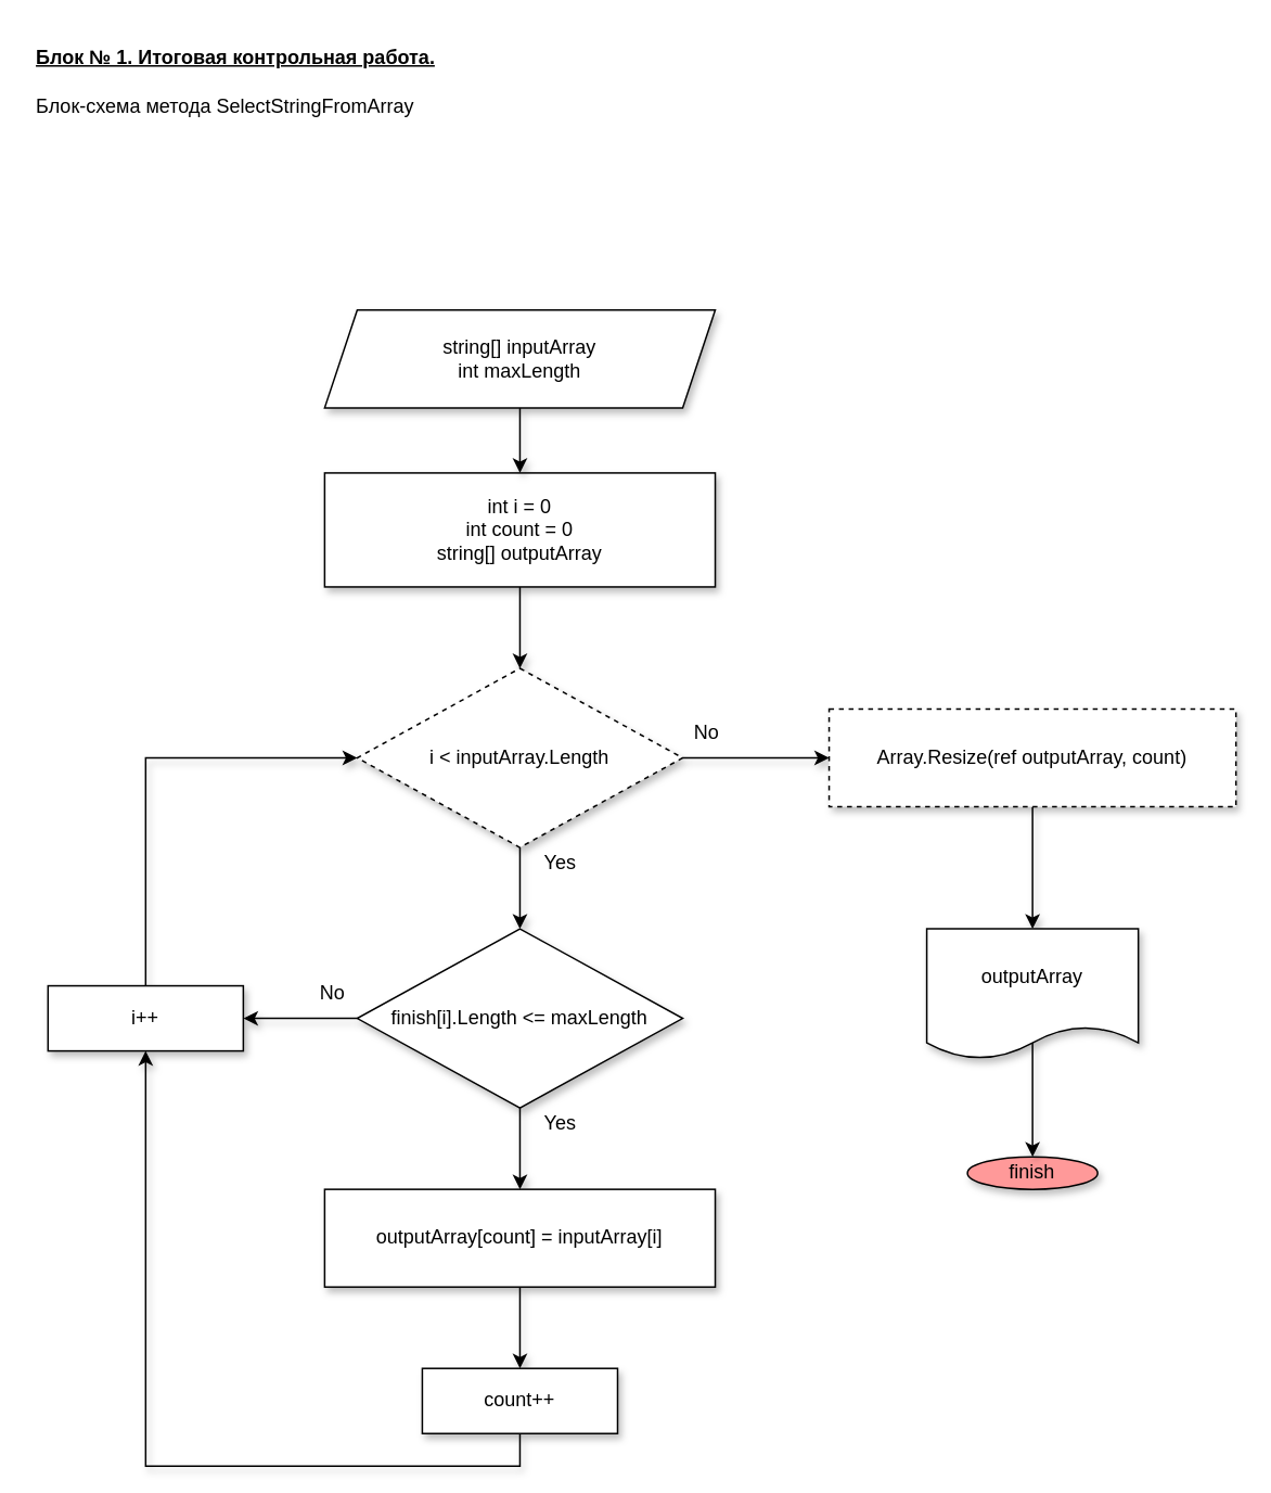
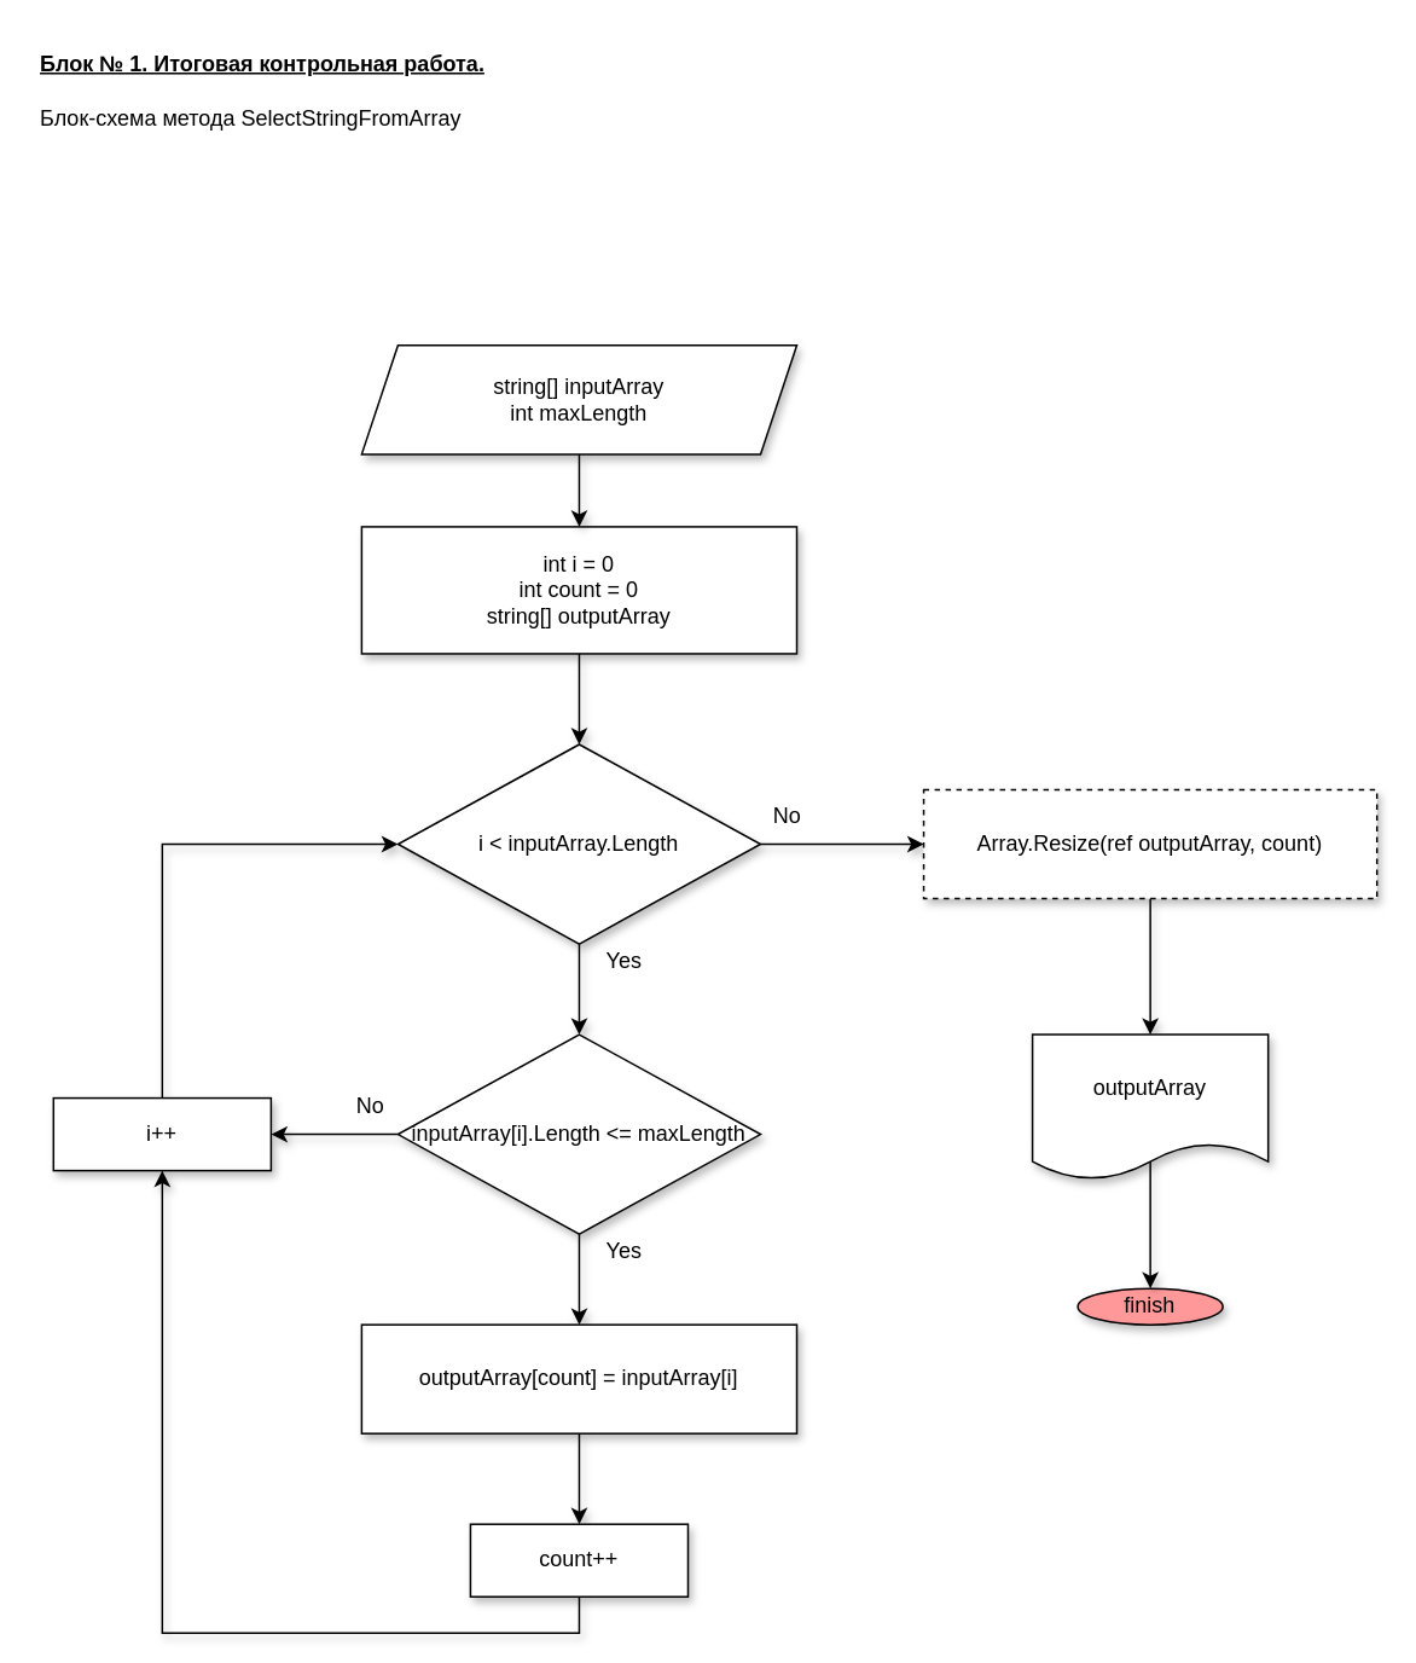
- <mxCell id="6" value="i &amp;lt; inputArray.Length" style="rhombus;whiteSpace=wrap;html=1;shadow=1;dashed=1;" vertex="1" parent="1"><mxGeometry x="219" y="410" width="200" height="110" as="geometry" /></mxCell>
+ <mxCell id="6" value="i &amp;lt; inputArray.Length" style="rhombus;whiteSpace=wrap;html=1;shadow=1;" vertex="1" parent="1"><mxGeometry x="219" y="410" width="200" height="110" as="geometry" /></mxCell>
- <mxCell id="13" value="finish[i].Length &amp;lt;= maxLength" style="rhombus;whiteSpace=wrap;html=1;shadow=1;" vertex="1" parent="1"><mxGeometry x="219" y="570" width="200" height="110" as="geometry" /></mxCell>
+ <mxCell id="13" value="inputArray[i].Length &amp;lt;= maxLength" style="rhombus;whiteSpace=wrap;html=1;shadow=1;" vertex="1" parent="1"><mxGeometry x="219" y="570" width="200" height="110" as="geometry" /></mxCell>
